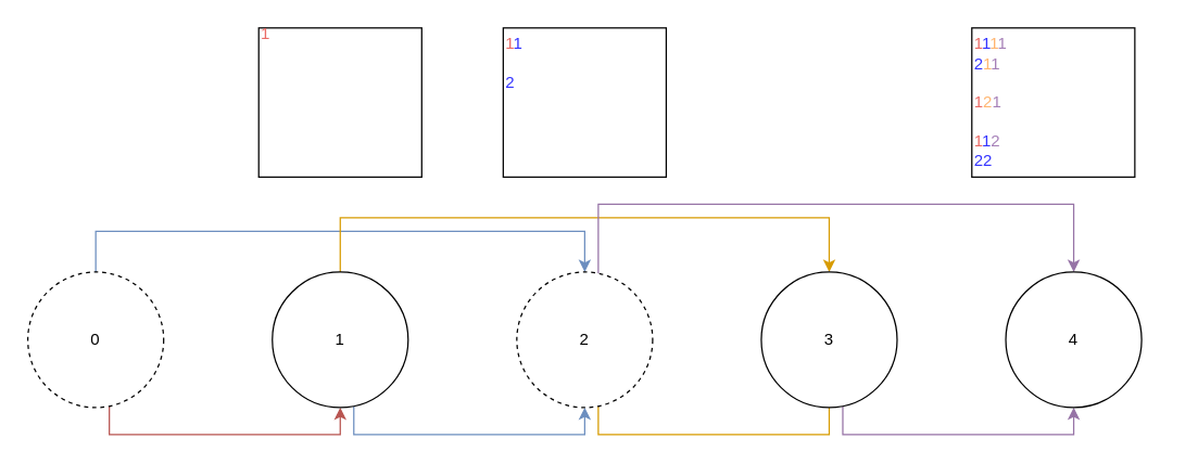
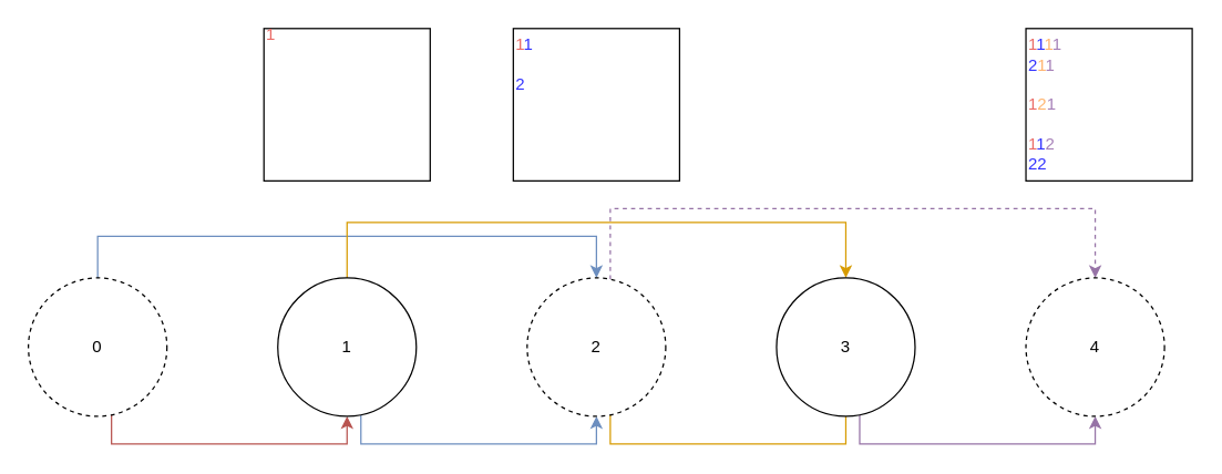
- <mxCell id="16" value="&lt;font color=&quot;#ea6b66&quot;&gt;1&lt;/font&gt;&lt;font color=&quot;#3333ff&quot;&gt;1&lt;/font&gt;&lt;font color=&quot;#ffb570&quot;&gt;1&lt;/font&gt;&lt;font color=&quot;#a680b8&quot;&gt;1&lt;/font&gt;&lt;br&gt;&lt;font color=&quot;#3333ff&quot;&gt;2&lt;/font&gt;&lt;font color=&quot;#ffb570&quot;&gt;1&lt;/font&gt;&lt;font color=&quot;#a680b8&quot;&gt;1&lt;/font&gt;&lt;br&gt;&lt;br&gt;&lt;font color=&quot;#ea6b66&quot;&gt;1&lt;/font&gt;&lt;font color=&quot;#ffb570&quot;&gt;2&lt;/font&gt;&lt;font color=&quot;#a680b8&quot;&gt;1&lt;br&gt;&lt;/font&gt;&lt;br&gt;&lt;font color=&quot;#ea6b66&quot;&gt;1&lt;/font&gt;&lt;font color=&quot;#3333ff&quot;&gt;1&lt;/font&gt;&lt;font color=&quot;#a680b8&quot;&gt;2&lt;/font&gt;&lt;br&gt;&lt;font color=&quot;#3333ff&quot;&gt;22&lt;/font&gt;" style="rounded=0;whiteSpace=wrap;html=1;align=left;" vertex="1" parent="1"><mxGeometry x="715" y="20" width="120" height="110" as="geometry" /></mxCell>
+ <mxCell id="16" value="&lt;font color=&quot;#ea6b66&quot;&gt;1&lt;/font&gt;&lt;font color=&quot;#3333ff&quot;&gt;1&lt;/font&gt;&lt;font color=&quot;#ffb570&quot;&gt;1&lt;/font&gt;&lt;font color=&quot;#a680b8&quot;&gt;1&lt;/font&gt;&lt;br&gt;&lt;font color=&quot;#3333ff&quot;&gt;2&lt;/font&gt;&lt;font color=&quot;#ffb570&quot;&gt;1&lt;/font&gt;&lt;font color=&quot;#a680b8&quot;&gt;1&lt;/font&gt;&lt;br&gt;&lt;br&gt;&lt;font color=&quot;#ea6b66&quot;&gt;1&lt;/font&gt;&lt;font color=&quot;#ffb570&quot;&gt;2&lt;/font&gt;&lt;font color=&quot;#a680b8&quot;&gt;1&lt;br&gt;&lt;/font&gt;&lt;br&gt;&lt;font color=&quot;#ea6b66&quot;&gt;1&lt;/font&gt;&lt;font color=&quot;#3333ff&quot;&gt;1&lt;/font&gt;&lt;font color=&quot;#a680b8&quot;&gt;2&lt;/font&gt;&lt;br&gt;&lt;font color=&quot;#3333ff&quot;&gt;22&lt;/font&gt;" style="rounded=0;whiteSpace=wrap;html=1;align=left;" vertex="1" parent="1"><mxGeometry x="740" y="20" width="120" height="110" as="geometry" /></mxCell>
- <mxCell id="9" style="edgeStyle=orthogonalEdgeStyle;rounded=0;orthogonalLoop=1;jettySize=auto;html=1;fillColor=#e1d5e7;strokeColor=#9673a6;" edge="1" parent="1" source="10" target="13"><mxGeometry relative="1" as="geometry"><Array as="points"><mxPoint x="440" y="150" /><mxPoint x="790" y="150" /></Array></mxGeometry></mxCell>
+ <mxCell id="9" style="edgeStyle=orthogonalEdgeStyle;rounded=0;orthogonalLoop=1;jettySize=auto;html=1;fillColor=#e1d5e7;strokeColor=#9673a6;dashed=1;" edge="1" parent="1" source="10" target="13"><mxGeometry relative="1" as="geometry"><Array as="points"><mxPoint x="440" y="150" /><mxPoint x="790" y="150" /></Array></mxGeometry></mxCell>
- <mxCell id="13" value="4" style="ellipse;whiteSpace=wrap;html=1;" vertex="1" parent="1"><mxGeometry x="740" y="200" width="100" height="100" as="geometry" /></mxCell>
+ <mxCell id="13" value="4" style="ellipse;whiteSpace=wrap;html=1;dashed=1;" vertex="1" parent="1"><mxGeometry x="740" y="200" width="100" height="100" as="geometry" /></mxCell>
